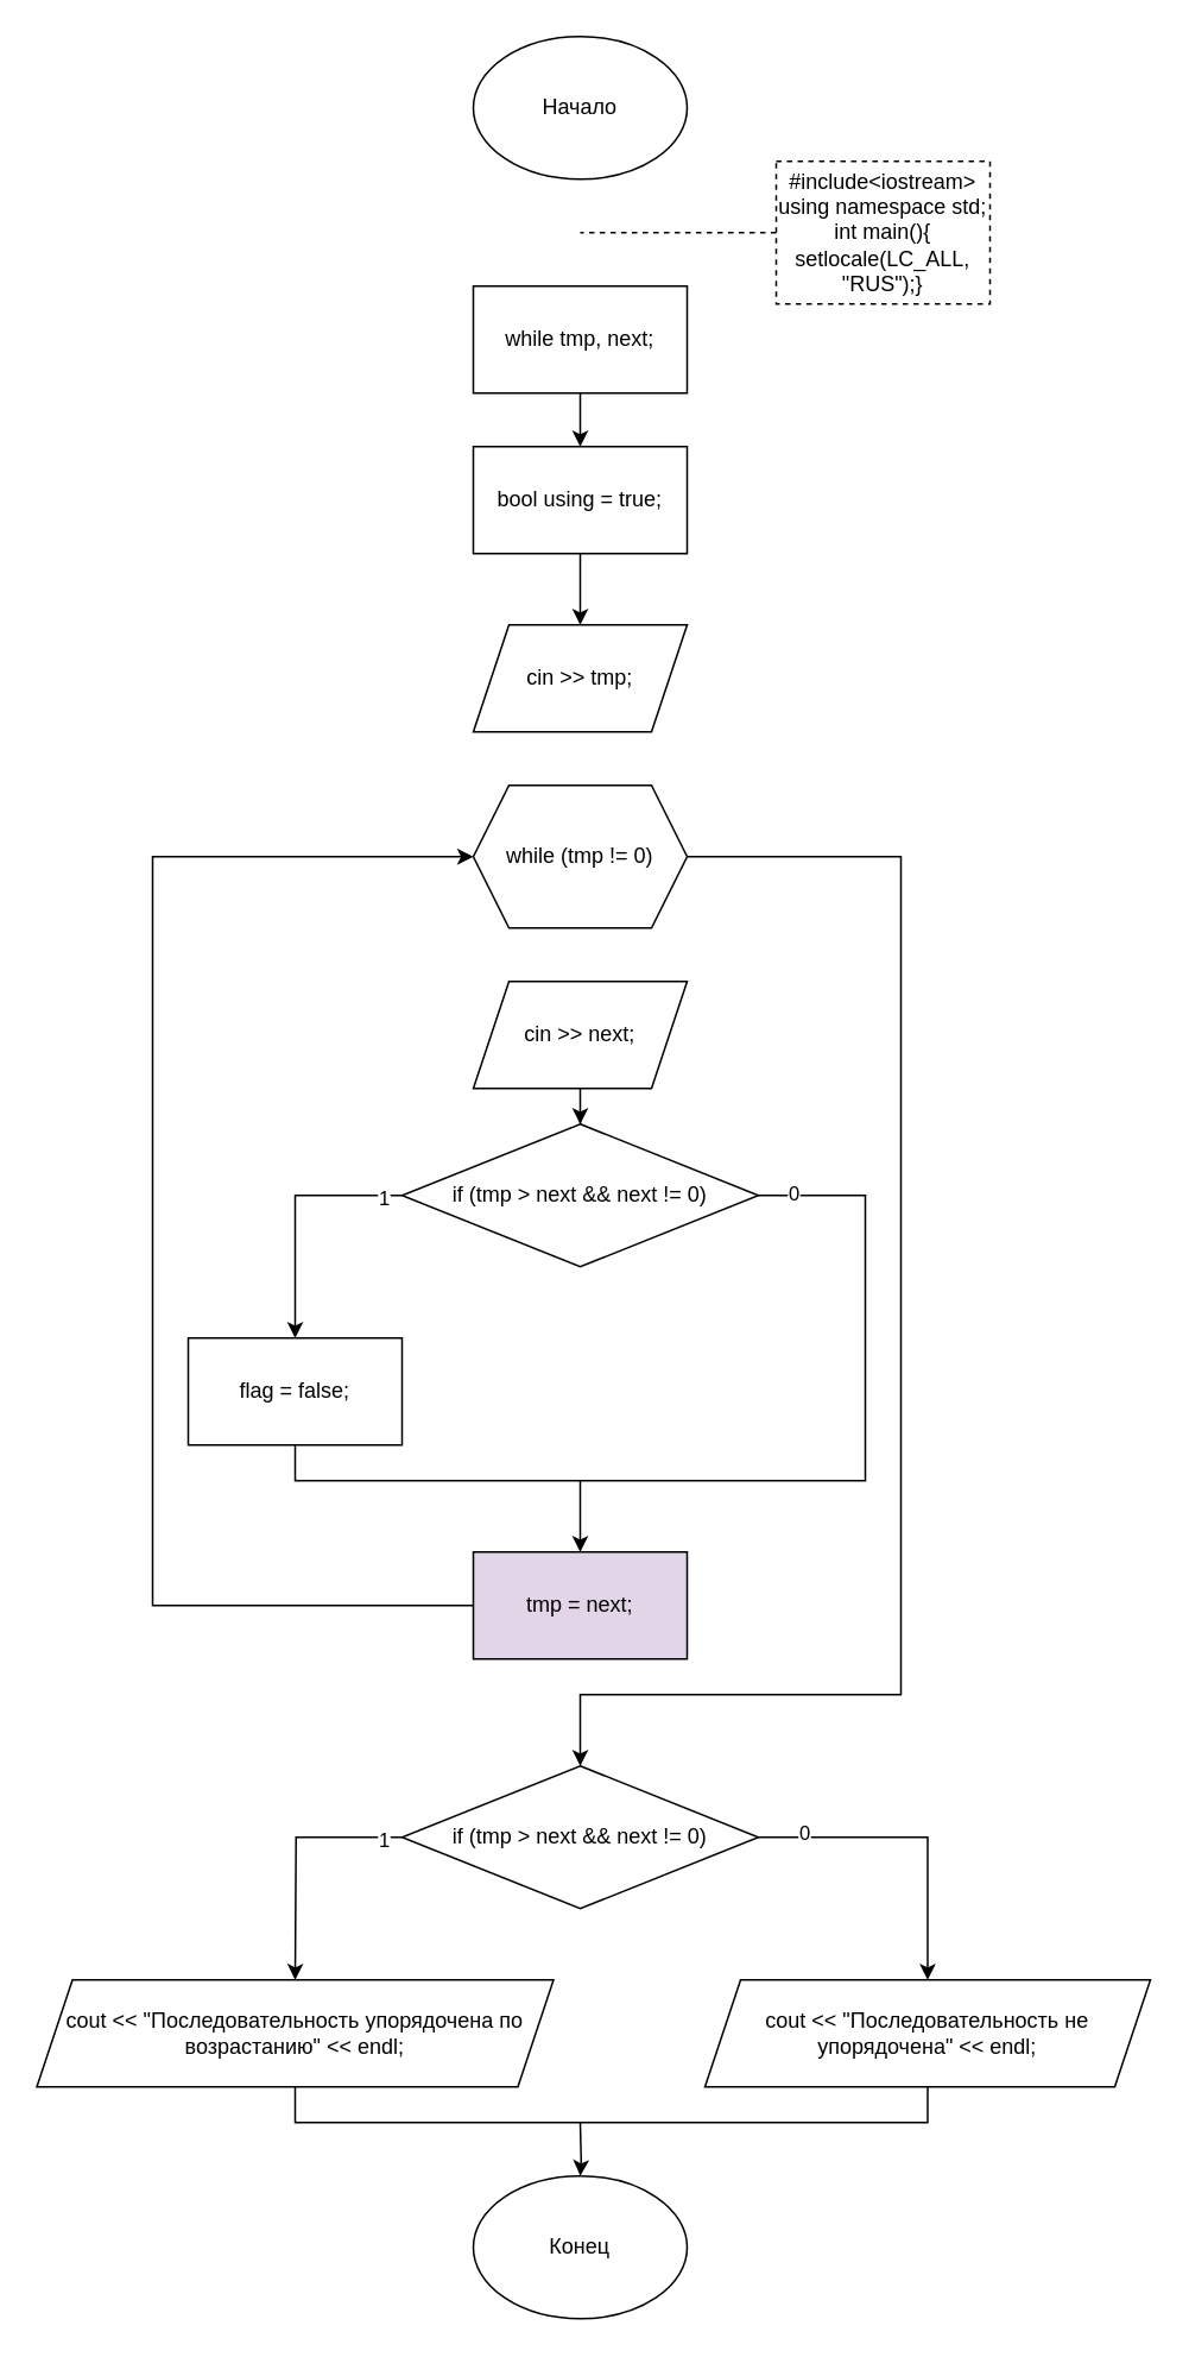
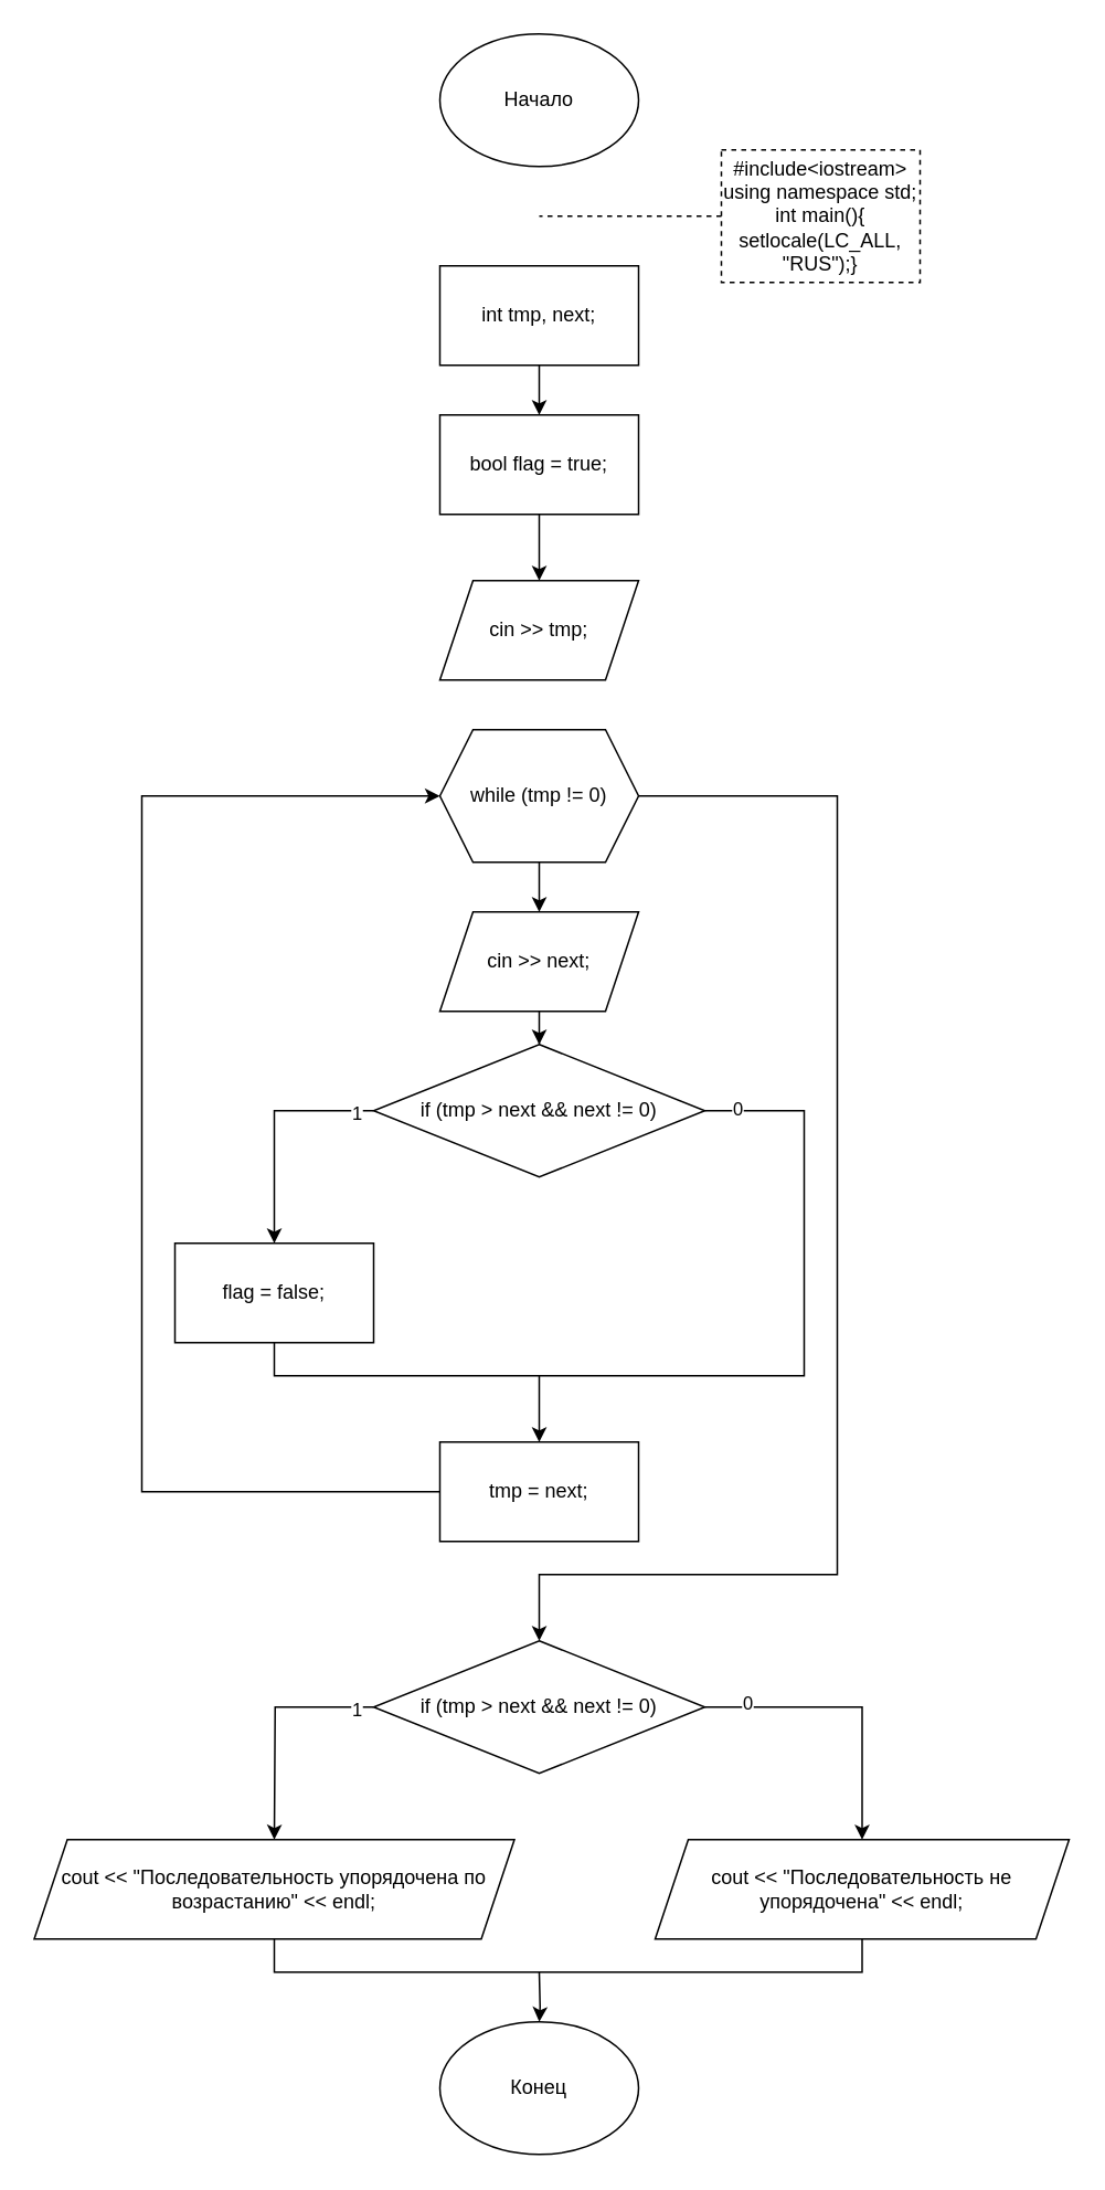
- <mxCell id="4" value="&lt;span&gt;&#09;&lt;/span&gt;while tmp, next;" style="rounded=0;whiteSpace=wrap;html=1;" vertex="1" parent="1"><mxGeometry x="265" y="160" width="120" height="60" as="geometry" /></mxCell>
+ <mxCell id="4" value="&lt;span&gt;&#09;&lt;/span&gt;int tmp, next;" style="rounded=0;whiteSpace=wrap;html=1;" vertex="1" parent="1"><mxGeometry x="265" y="160" width="120" height="60" as="geometry" /></mxCell>
- <mxCell id="10" value="&lt;span&gt;&#09;&lt;/span&gt;bool using = true;" style="whiteSpace=wrap;html=1;rounded=0;" vertex="1" parent="1"><mxGeometry x="265" y="250" width="120" height="60" as="geometry" /></mxCell>
+ <mxCell id="10" value="&lt;span&gt;&#09;&lt;/span&gt;bool flag = true;" style="whiteSpace=wrap;html=1;rounded=0;" vertex="1" parent="1"><mxGeometry x="265" y="250" width="120" height="60" as="geometry" /></mxCell>
+ <mxCell id="12" value="" style="edgeStyle=orthogonalEdgeStyle;rounded=0;orthogonalLoop=1;jettySize=auto;html=1;" edge="1" parent="1" source="14" target="16"><mxGeometry relative="1" as="geometry" /></mxCell>
- <mxCell id="24" value="&lt;span&gt;&#09;&#09;&lt;/span&gt;tmp = next;" style="rounded=0;whiteSpace=wrap;html=1;fillColor=#e1d5e7;" vertex="1" parent="1"><mxGeometry x="265" y="870" width="120" height="60" as="geometry" /></mxCell>
+ <mxCell id="24" value="&lt;span&gt;&#09;&#09;&lt;/span&gt;tmp = next;" style="rounded=0;whiteSpace=wrap;html=1;" vertex="1" parent="1"><mxGeometry x="265" y="870" width="120" height="60" as="geometry" /></mxCell>
